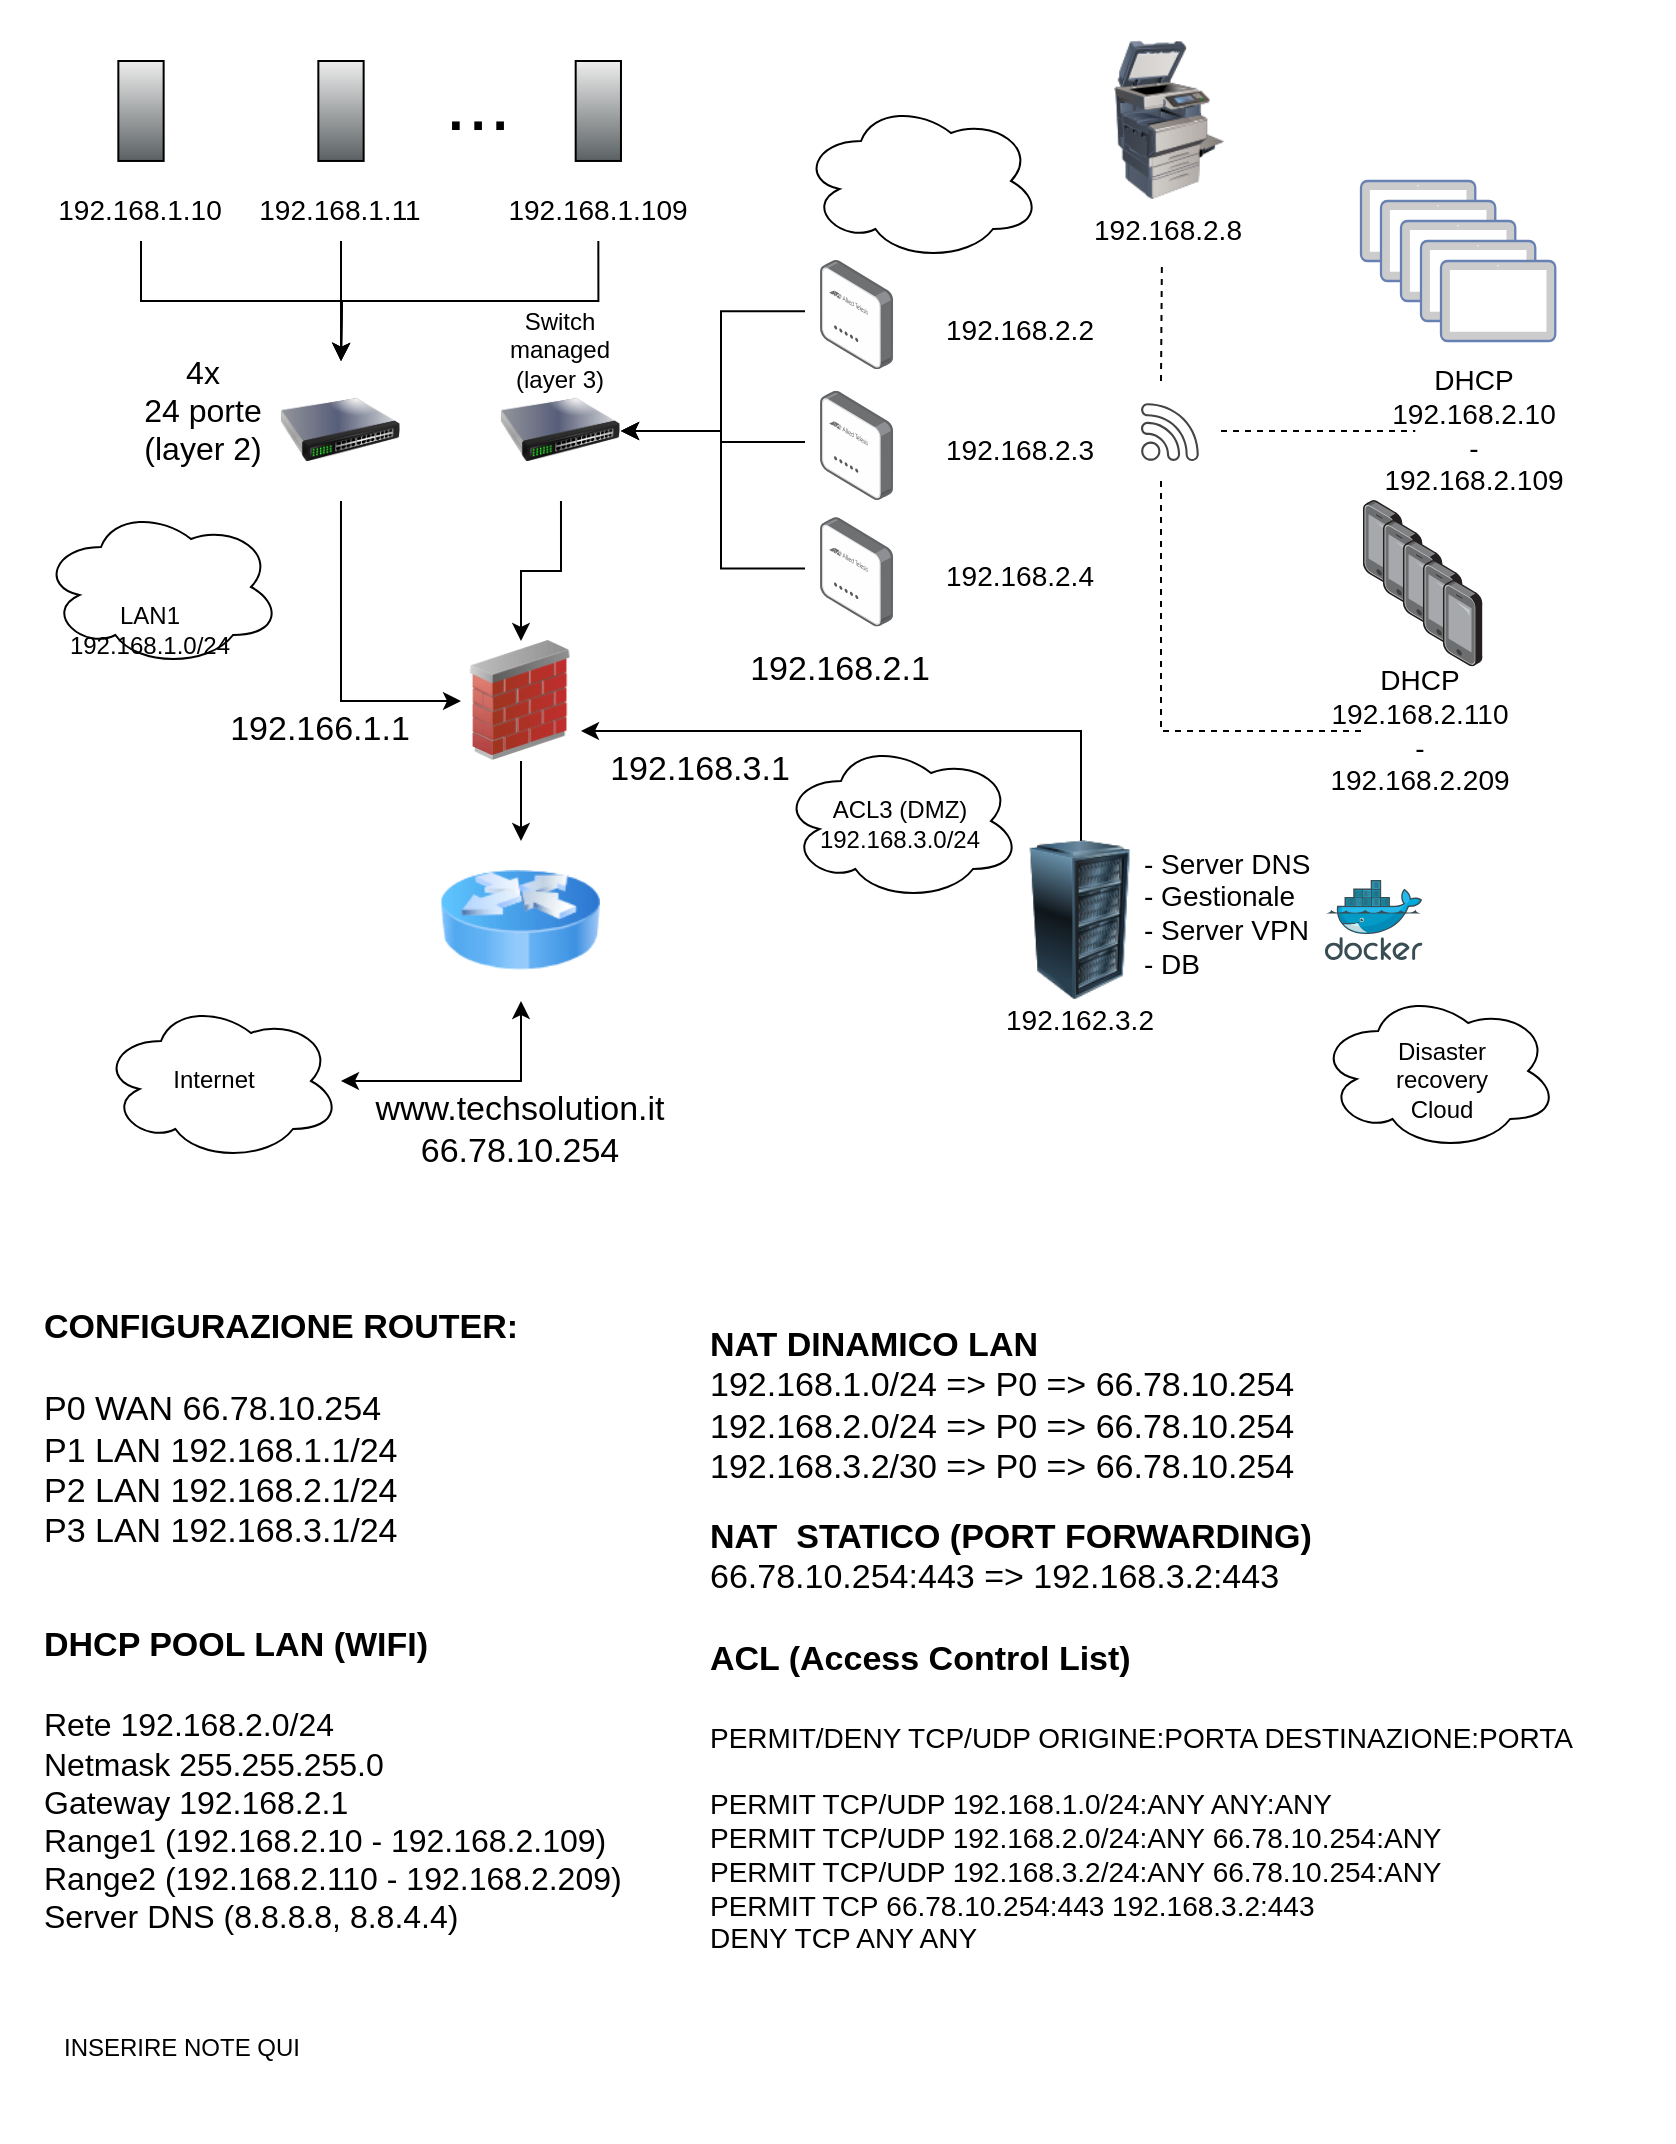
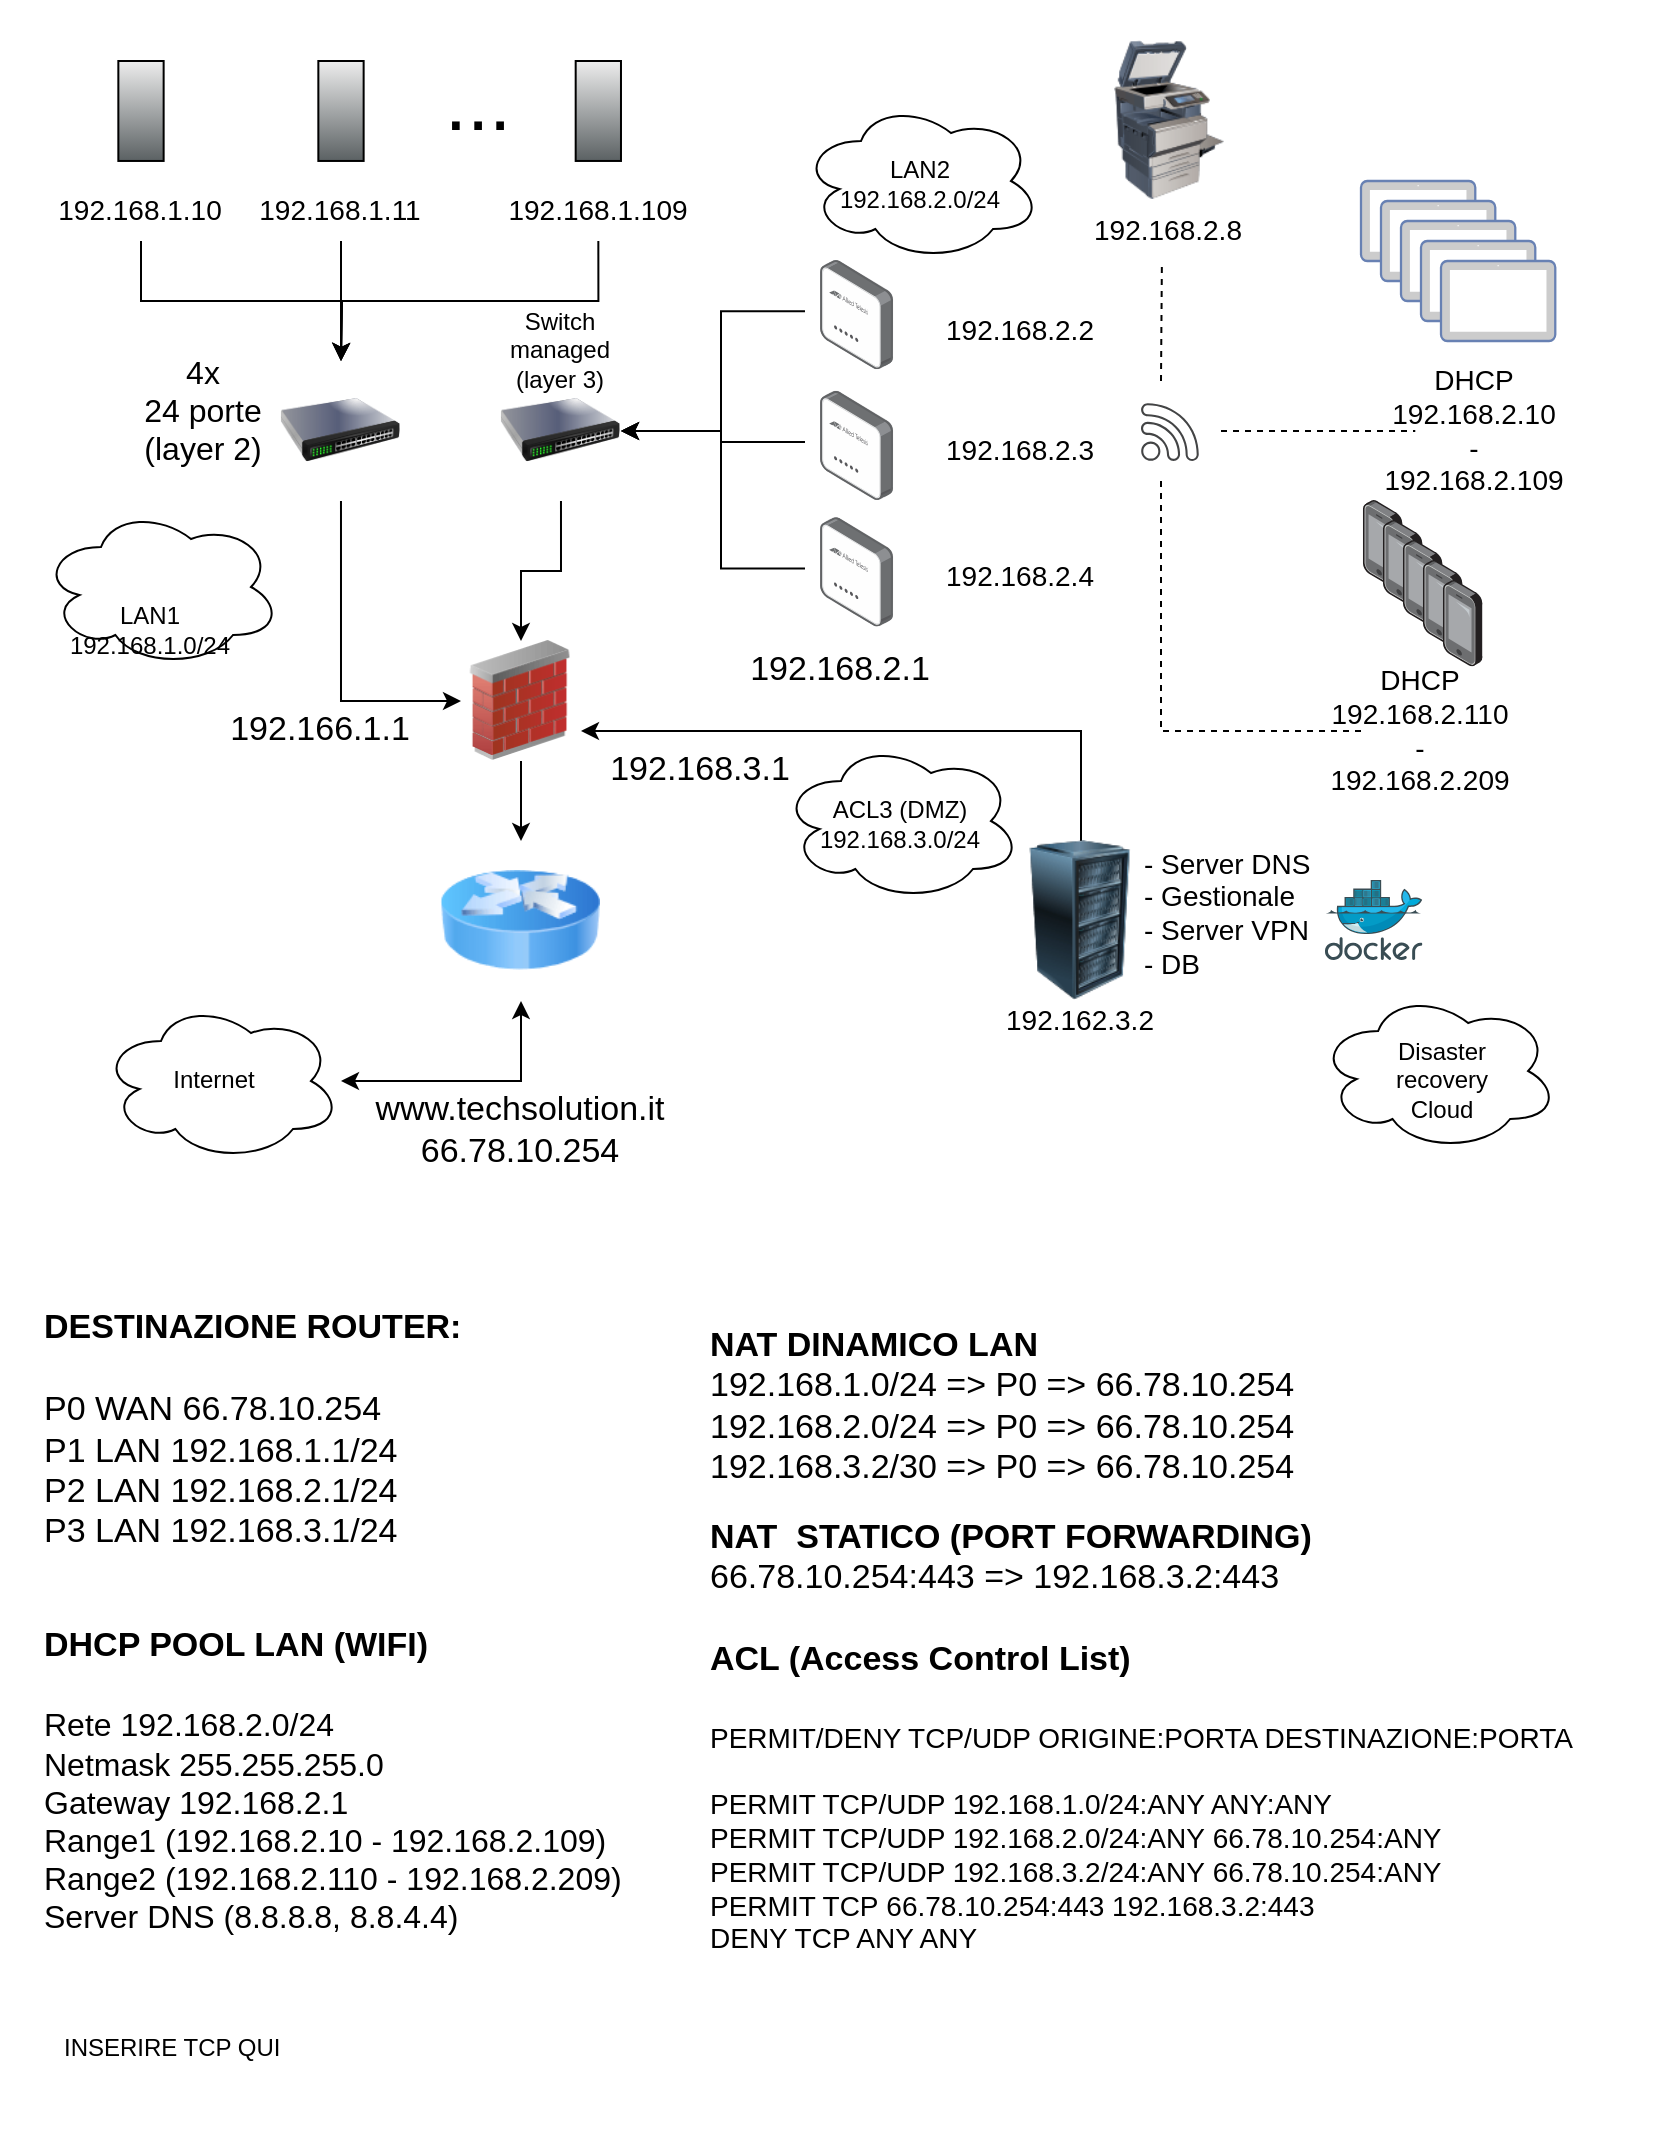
+ <mxCell id="58" value="LAN2&lt;div&gt;192.168.2.0/24&lt;/div&gt;" style="text;html=1;align=center;verticalAlign=middle;whiteSpace=wrap;rounded=0;" parent="1" vertex="1"><mxGeometry x="410" y="77" width="100" height="30" as="geometry" /></mxCell>
- <mxCell id="51" value="&lt;span style=&quot;font-size: 17px;&quot;&gt;&lt;b&gt;CONFIGURAZIONE ROUTER:&lt;/b&gt;&lt;/span&gt;&lt;div&gt;&lt;span style=&quot;font-size: 17px;&quot;&gt;&lt;br&gt;&lt;/span&gt;&lt;/div&gt;&lt;div style=&quot;&quot;&gt;&lt;span style=&quot;font-size: 17px;&quot;&gt;P0 WAN 66.78.10.254&lt;/span&gt;&lt;/div&gt;&lt;div style=&quot;&quot;&gt;&lt;span style=&quot;font-size: 17px;&quot;&gt;P1 LAN 192.168.1.1/24&amp;nbsp;&lt;/span&gt;&lt;/div&gt;&lt;div style=&quot;&quot;&gt;&lt;span style=&quot;font-size: 17px;&quot;&gt;P2 LAN 192.168.2.1/24&lt;/span&gt;&lt;/div&gt;&lt;div style=&quot;&quot;&gt;&lt;span style=&quot;font-size: 17px;&quot;&gt;P3 LAN 192.168.3.1/24&lt;/span&gt;&lt;/div&gt;" style="text;html=1;align=left;verticalAlign=middle;whiteSpace=wrap;rounded=0;" parent="1" vertex="1"><mxGeometry x="20" y="640" width="240" height="150" as="geometry" /></mxCell>
+ <mxCell id="51" value="&lt;span style=&quot;font-size: 17px;&quot;&gt;&lt;b&gt;DESTINAZIONE ROUTER:&lt;/b&gt;&lt;/span&gt;&lt;div&gt;&lt;span style=&quot;font-size: 17px;&quot;&gt;&lt;br&gt;&lt;/span&gt;&lt;/div&gt;&lt;div style=&quot;&quot;&gt;&lt;span style=&quot;font-size: 17px;&quot;&gt;P0 WAN 66.78.10.254&lt;/span&gt;&lt;/div&gt;&lt;div style=&quot;&quot;&gt;&lt;span style=&quot;font-size: 17px;&quot;&gt;P1 LAN 192.168.1.1/24&amp;nbsp;&lt;/span&gt;&lt;/div&gt;&lt;div style=&quot;&quot;&gt;&lt;span style=&quot;font-size: 17px;&quot;&gt;P2 LAN 192.168.2.1/24&lt;/span&gt;&lt;/div&gt;&lt;div style=&quot;&quot;&gt;&lt;span style=&quot;font-size: 17px;&quot;&gt;P3 LAN 192.168.3.1/24&lt;/span&gt;&lt;/div&gt;" style="text;html=1;align=left;verticalAlign=middle;whiteSpace=wrap;rounded=0;" parent="1" vertex="1"><mxGeometry x="20" y="640" width="240" height="150" as="geometry" /></mxCell>
- <mxCell id="69" value="INSERIRE NOTE QUI" style="text;whiteSpace=wrap;html=1;" parent="1" vertex="1"><mxGeometry x="30" y="1010" width="210" height="40" as="geometry" /></mxCell>
+ <mxCell id="69" value="INSERIRE TCP QUI" style="text;whiteSpace=wrap;html=1;" parent="1" vertex="1"><mxGeometry x="30" y="1010" width="210" height="40" as="geometry" /></mxCell>
